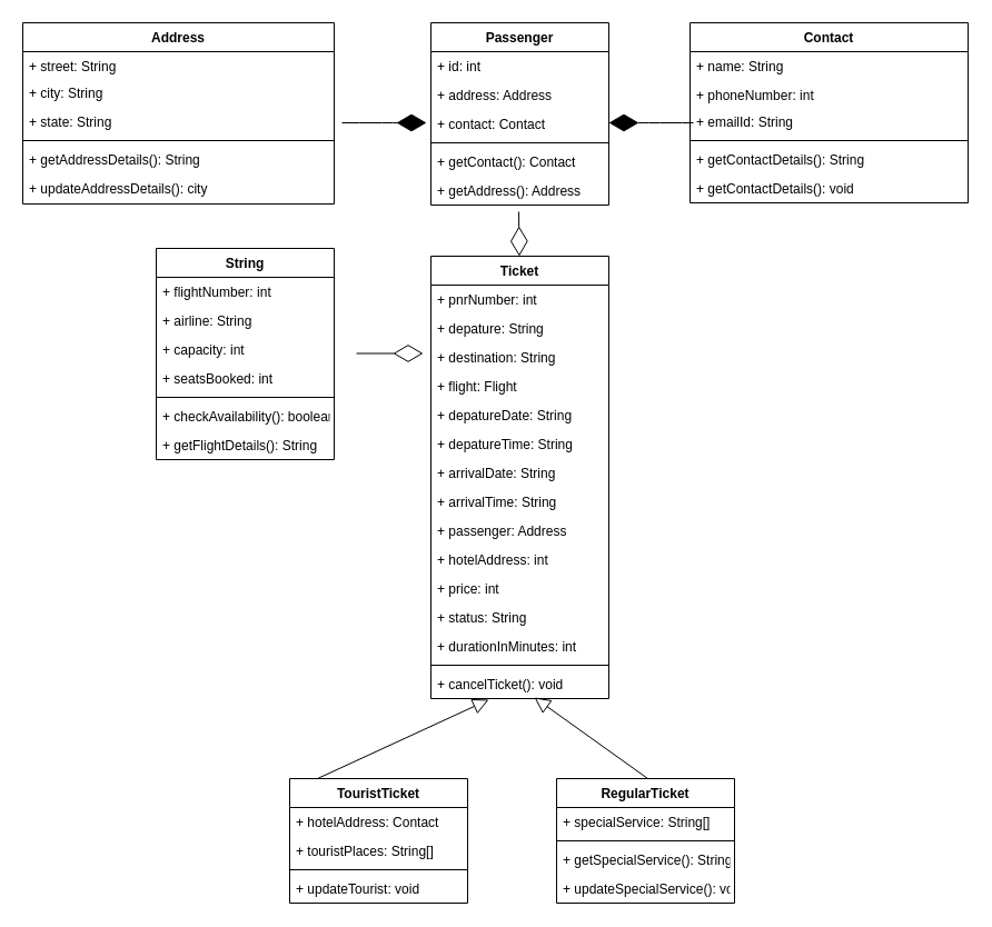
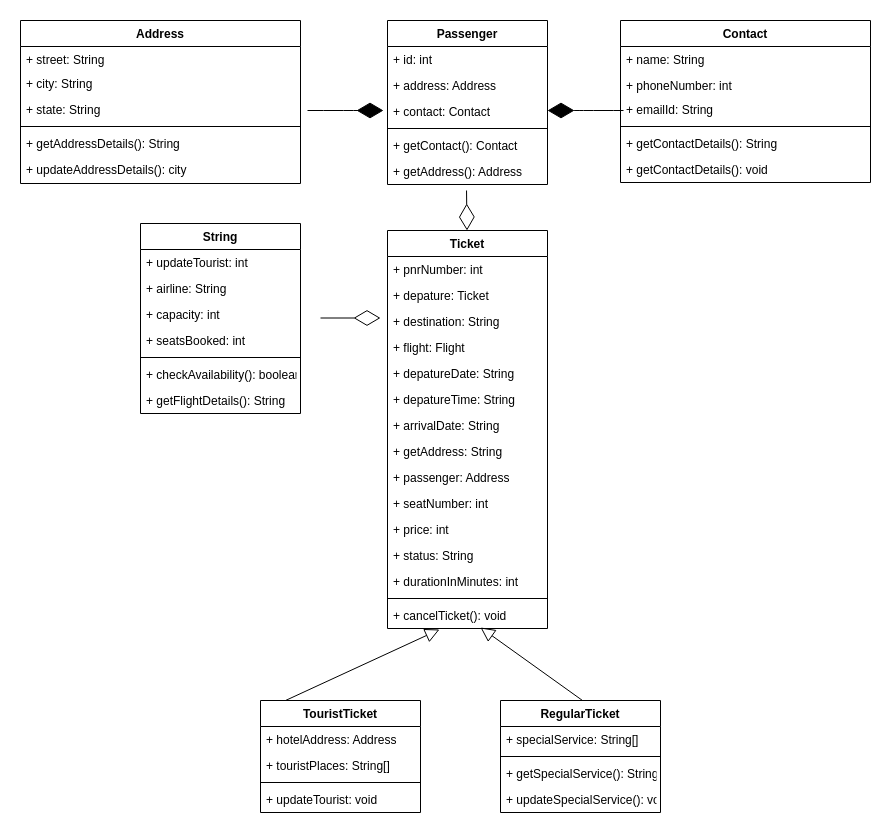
- <mxCell id="24" value="+ flightNumber: int" style="text;strokeColor=none;fillColor=none;align=left;verticalAlign=top;spacingLeft=4;spacingRight=4;overflow=hidden;rotatable=0;points=[[0,0.5],[1,0.5]];portConstraint=eastwest;" vertex="1" parent="23"><mxGeometry y="26" width="160" height="26" as="geometry" /></mxCell>
+ <mxCell id="24" value="+ updateTourist: int" style="text;strokeColor=none;fillColor=none;align=left;verticalAlign=top;spacingLeft=4;spacingRight=4;overflow=hidden;rotatable=0;points=[[0,0.5],[1,0.5]];portConstraint=eastwest;" vertex="1" parent="23"><mxGeometry y="26" width="160" height="26" as="geometry" /></mxCell>
- <mxCell id="33" value="+ depature: String" style="text;strokeColor=none;fillColor=none;align=left;verticalAlign=top;spacingLeft=4;spacingRight=4;overflow=hidden;rotatable=0;points=[[0,0.5],[1,0.5]];portConstraint=eastwest;" vertex="1" parent="31"><mxGeometry y="52" width="160" height="26" as="geometry" /></mxCell>
+ <mxCell id="33" value="+ depature: Ticket" style="text;strokeColor=none;fillColor=none;align=left;verticalAlign=top;spacingLeft=4;spacingRight=4;overflow=hidden;rotatable=0;points=[[0,0.5],[1,0.5]];portConstraint=eastwest;" vertex="1" parent="31"><mxGeometry y="52" width="160" height="26" as="geometry" /></mxCell>
- <mxCell id="39" value="+ arrivalTime: String" style="text;strokeColor=none;fillColor=none;align=left;verticalAlign=top;spacingLeft=4;spacingRight=4;overflow=hidden;rotatable=0;points=[[0,0.5],[1,0.5]];portConstraint=eastwest;" vertex="1" parent="31"><mxGeometry y="208" width="160" height="26" as="geometry" /></mxCell>
+ <mxCell id="39" value="+ getAddress: String" style="text;strokeColor=none;fillColor=none;align=left;verticalAlign=top;spacingLeft=4;spacingRight=4;overflow=hidden;rotatable=0;points=[[0,0.5],[1,0.5]];portConstraint=eastwest;" vertex="1" parent="31"><mxGeometry y="208" width="160" height="26" as="geometry" /></mxCell>
- <mxCell id="41" value="+ hotelAddress: int" style="text;strokeColor=none;fillColor=none;align=left;verticalAlign=top;spacingLeft=4;spacingRight=4;overflow=hidden;rotatable=0;points=[[0,0.5],[1,0.5]];portConstraint=eastwest;" vertex="1" parent="31"><mxGeometry y="260" width="160" height="26" as="geometry" /></mxCell>
+ <mxCell id="41" value="+ seatNumber: int" style="text;strokeColor=none;fillColor=none;align=left;verticalAlign=top;spacingLeft=4;spacingRight=4;overflow=hidden;rotatable=0;points=[[0,0.5],[1,0.5]];portConstraint=eastwest;" vertex="1" parent="31"><mxGeometry y="260" width="160" height="26" as="geometry" /></mxCell>
- <mxCell id="55" value="+ hotelAddress: Contact" style="text;strokeColor=none;fillColor=none;align=left;verticalAlign=top;spacingLeft=4;spacingRight=4;overflow=hidden;rotatable=0;points=[[0,0.5],[1,0.5]];portConstraint=eastwest;" vertex="1" parent="54"><mxGeometry y="26" width="160" height="26" as="geometry" /></mxCell>
+ <mxCell id="55" value="+ hotelAddress: Address" style="text;strokeColor=none;fillColor=none;align=left;verticalAlign=top;spacingLeft=4;spacingRight=4;overflow=hidden;rotatable=0;points=[[0,0.5],[1,0.5]];portConstraint=eastwest;" vertex="1" parent="54"><mxGeometry y="26" width="160" height="26" as="geometry" /></mxCell>
